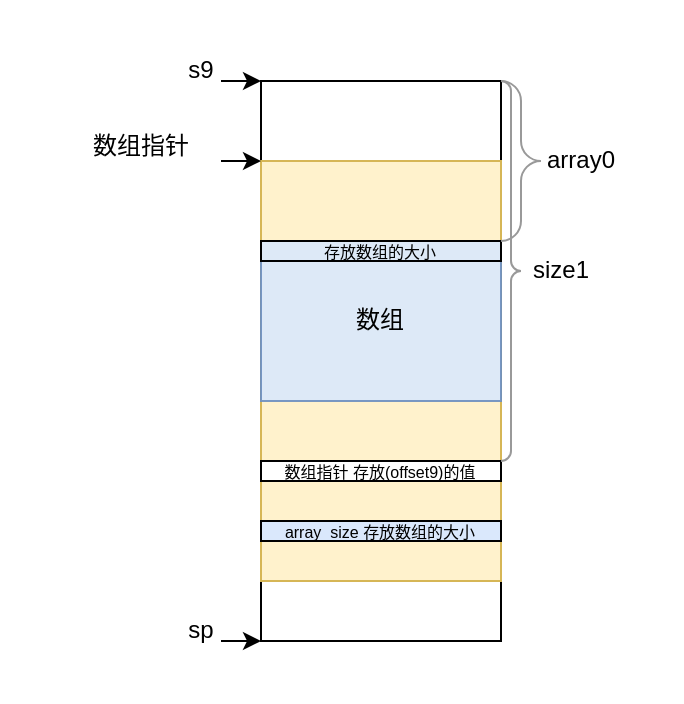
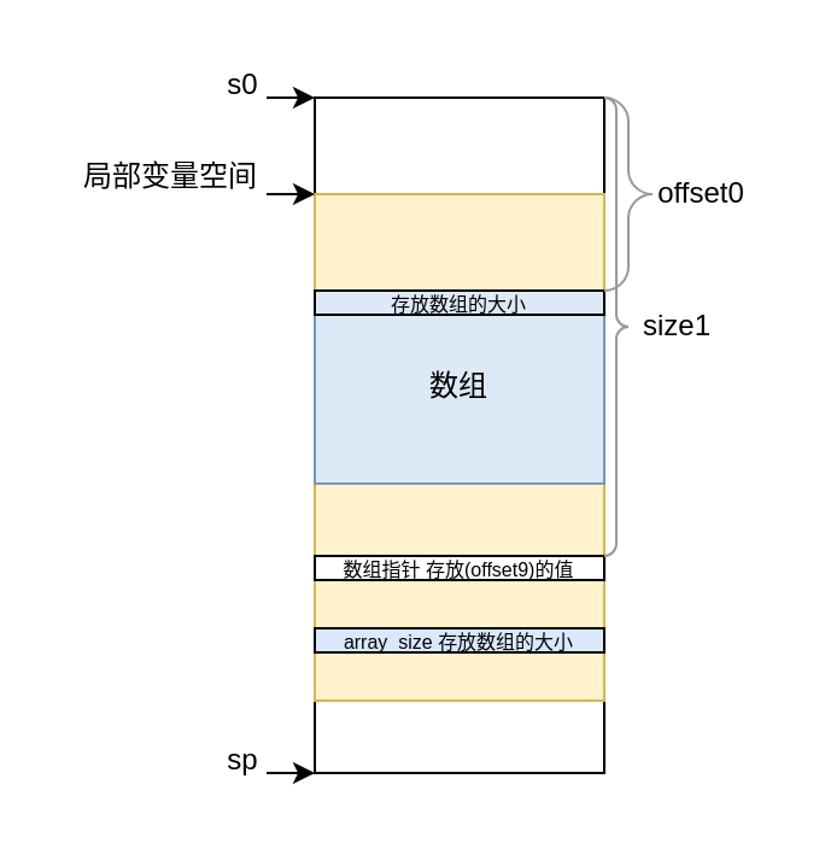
- <mxCell id="3" value="s9" style="text;html=1;align=center;verticalAlign=middle;resizable=0;points=[];autosize=1;strokeColor=none;fillColor=none;" vertex="1" parent="1"><mxGeometry x="80" y="20" width="40" height="30" as="geometry" /></mxCell>
+ <mxCell id="3" value="s0" style="text;html=1;align=center;verticalAlign=middle;resizable=0;points=[];autosize=1;strokeColor=none;fillColor=none;" vertex="1" parent="1"><mxGeometry x="80" y="20" width="40" height="30" as="geometry" /></mxCell>
- <mxCell id="9" value="数组指针" style="text;html=1;align=center;verticalAlign=middle;resizable=0;points=[];autosize=1;strokeColor=none;fillColor=none;" vertex="1" parent="1"><mxGeometry x="20" y="58" width="100" height="30" as="geometry" /></mxCell>
+ <mxCell id="9" value="局部变量空间" style="text;html=1;align=center;verticalAlign=middle;resizable=0;points=[];autosize=1;strokeColor=none;fillColor=none;" vertex="1" parent="1"><mxGeometry x="20" y="58" width="100" height="30" as="geometry" /></mxCell>
- <mxCell id="13" value="array0" style="text;html=1;align=center;verticalAlign=middle;resizable=0;points=[];autosize=1;strokeColor=none;fillColor=none;" vertex="1" parent="1"><mxGeometry x="260" y="65" width="60" height="30" as="geometry" /></mxCell>
+ <mxCell id="13" value="offset0" style="text;html=1;align=center;verticalAlign=middle;resizable=0;points=[];autosize=1;strokeColor=none;fillColor=none;" vertex="1" parent="1"><mxGeometry x="260" y="65" width="60" height="30" as="geometry" /></mxCell>
